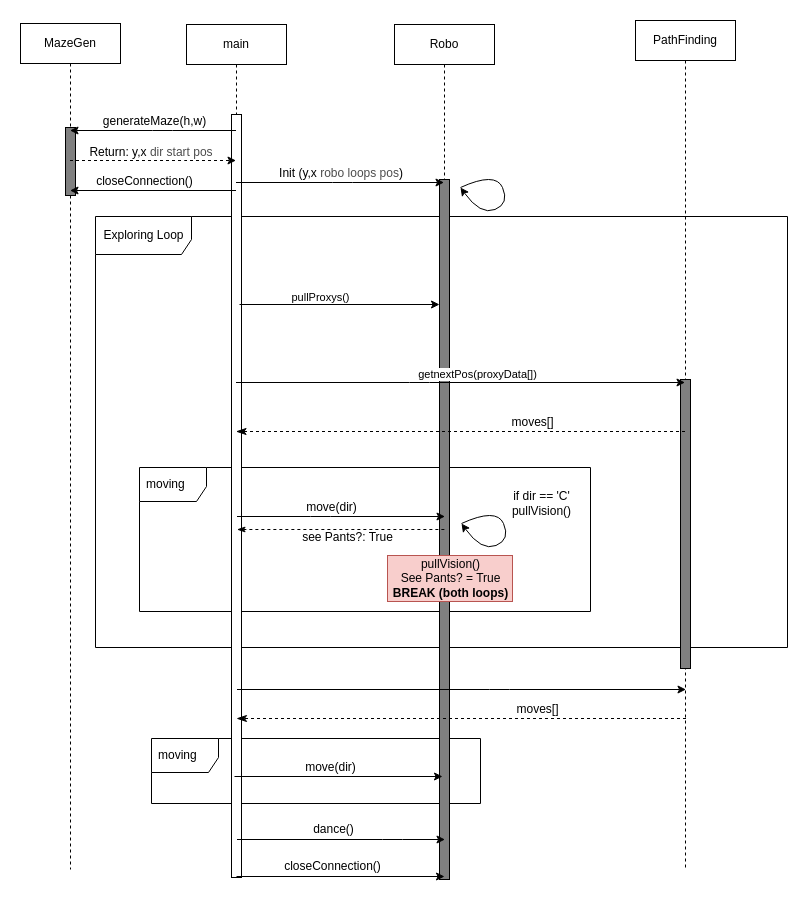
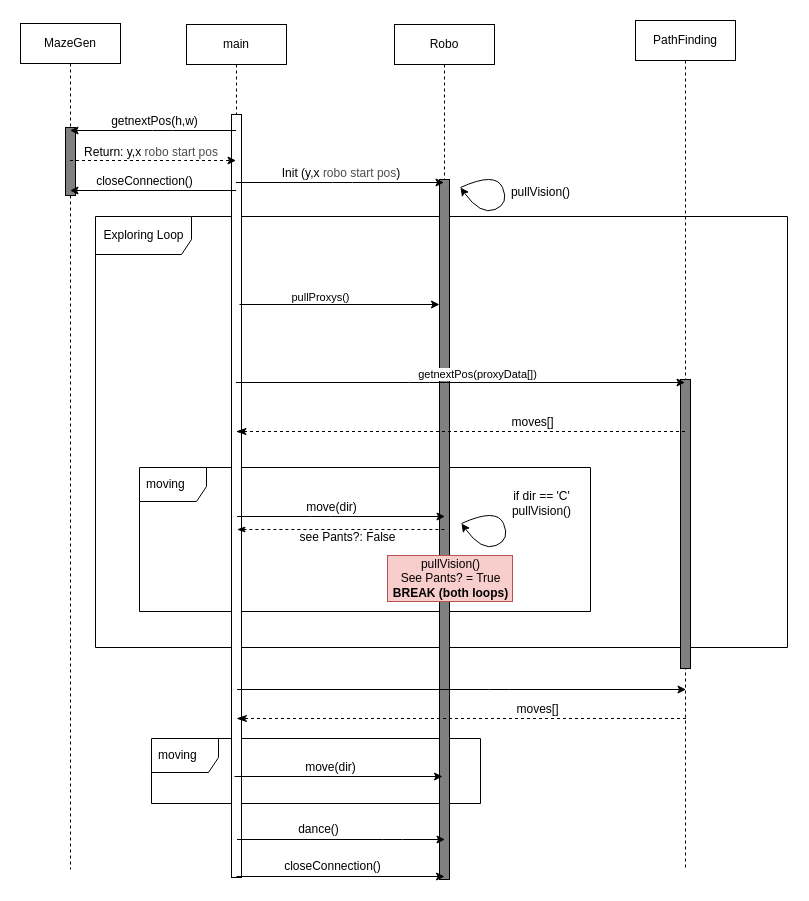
- <mxCell id="21" value="generateMaze(h,w)" style="text;html=1;align=center;verticalAlign=middle;resizable=0;points=[];autosize=1;" parent="1" vertex="1"><mxGeometry x="97" y="112" width="113" height="18" as="geometry" /></mxCell>
+ <mxCell id="21" value="getnextPos(h,w)" style="text;html=1;align=center;verticalAlign=middle;resizable=0;points=[];autosize=1;" parent="1" vertex="1"><mxGeometry x="97" y="112" width="113" height="18" as="geometry" /></mxCell>
- <mxCell id="23" value="Return: y,x &lt;font color=&quot;#4d4d4d&quot;&gt;dir start pos&lt;/font&gt;" style="text;html=1;strokeColor=none;fillColor=none;align=center;verticalAlign=middle;whiteSpace=wrap;rounded=0;" parent="1" vertex="1"><mxGeometry x="77" y="142" width="148" height="20" as="geometry" /></mxCell>
+ <mxCell id="23" value="Return: y,x &lt;font color=&quot;#4d4d4d&quot;&gt;robo start pos&lt;/font&gt;" style="text;html=1;strokeColor=none;fillColor=none;align=center;verticalAlign=middle;whiteSpace=wrap;rounded=0;" parent="1" vertex="1"><mxGeometry x="77" y="142" width="148" height="20" as="geometry" /></mxCell>
- <mxCell id="25" value="Init (y,x&amp;nbsp;&lt;font color=&quot;#4d4d4d&quot;&gt;robo loops pos&lt;/font&gt;)" style="text;html=1;strokeColor=none;fillColor=none;align=center;verticalAlign=middle;whiteSpace=wrap;rounded=0;" parent="1" vertex="1"><mxGeometry x="249" y="163" width="184" height="20" as="geometry" /></mxCell>
+ <mxCell id="25" value="Init (y,x&amp;nbsp;&lt;font color=&quot;#4d4d4d&quot;&gt;robo start pos&lt;/font&gt;)" style="text;html=1;strokeColor=none;fillColor=none;align=center;verticalAlign=middle;whiteSpace=wrap;rounded=0;" parent="1" vertex="1"><mxGeometry x="249" y="163" width="184" height="20" as="geometry" /></mxCell>
+ <mxCell id="46" value="pullVision()" style="text;html=1;align=center;verticalAlign=middle;resizable=0;points=[];autosize=1;" parent="1" vertex="1"><mxGeometry x="505" y="183" width="69" height="18" as="geometry" /></mxCell>
- <mxCell id="42" value="see Pants?: True" style="text;html=1;align=center;verticalAlign=middle;resizable=0;points=[];autosize=1;" parent="1" vertex="1"><mxGeometry x="294" y="528" width="106" height="18" as="geometry" /></mxCell>
+ <mxCell id="42" value="see Pants?: False" style="text;html=1;align=center;verticalAlign=middle;resizable=0;points=[];autosize=1;" parent="1" vertex="1"><mxGeometry x="294" y="528" width="106" height="18" as="geometry" /></mxCell>
- <mxCell id="36" value="dance()" style="text;html=1;align=center;verticalAlign=middle;resizable=0;points=[];autosize=1;" parent="1" vertex="1"><mxGeometry x="307" y="820" width="51" height="18" as="geometry" /></mxCell>
+ <mxCell id="36" value="dance()" style="text;html=1;align=center;verticalAlign=middle;resizable=0;points=[];autosize=1;" parent="1" vertex="1"><mxGeometry x="292" y="820" width="51" height="18" as="geometry" /></mxCell>
